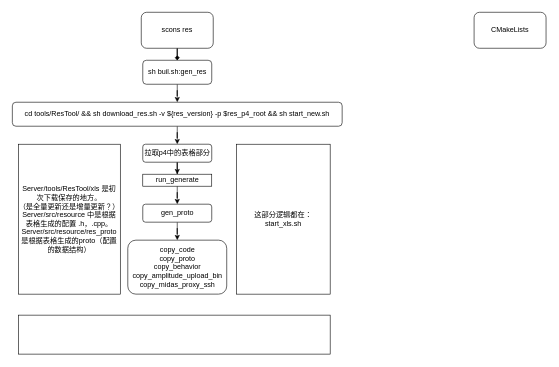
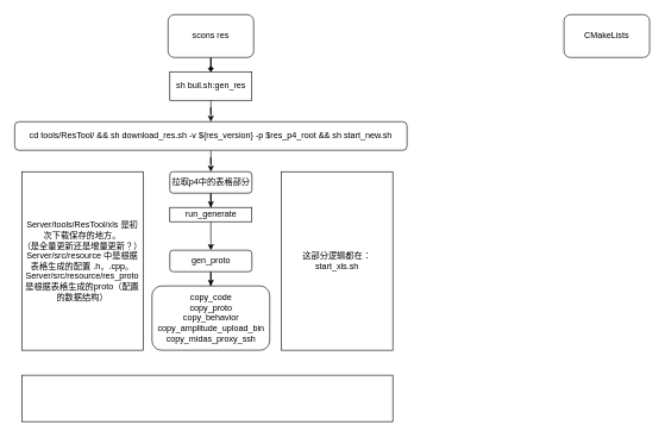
- <mxCell id="5" value="sh buil.sh:gen_res" style="whiteSpace=wrap;html=1;rounded=1;" vertex="1" parent="1"><mxGeometry x="237.5" y="100" width="115" height="40" as="geometry" /></mxCell>
+ <mxCell id="5" value="sh buil.sh:gen_res" style="whiteSpace=wrap;html=1;rounded=0;" vertex="1" parent="1"><mxGeometry x="237.5" y="100" width="115" height="40" as="geometry" /></mxCell>
- <mxCell id="13" value="&lt;span style=&quot;font-size: 12px;&quot;&gt;gen_proto&lt;/span&gt;" style="whiteSpace=wrap;html=1;rounded=1;" vertex="1" parent="1"><mxGeometry x="237.5" y="340" width="115" height="30" as="geometry" /></mxCell>
+ <mxCell id="13" value="&lt;span style=&quot;font-size: 12px;&quot;&gt;gen_proto&lt;/span&gt;" style="whiteSpace=wrap;html=1;rounded=1;" vertex="1" parent="1"><mxGeometry x="237.5" y="350" width="115" height="30" as="geometry" /></mxCell>
